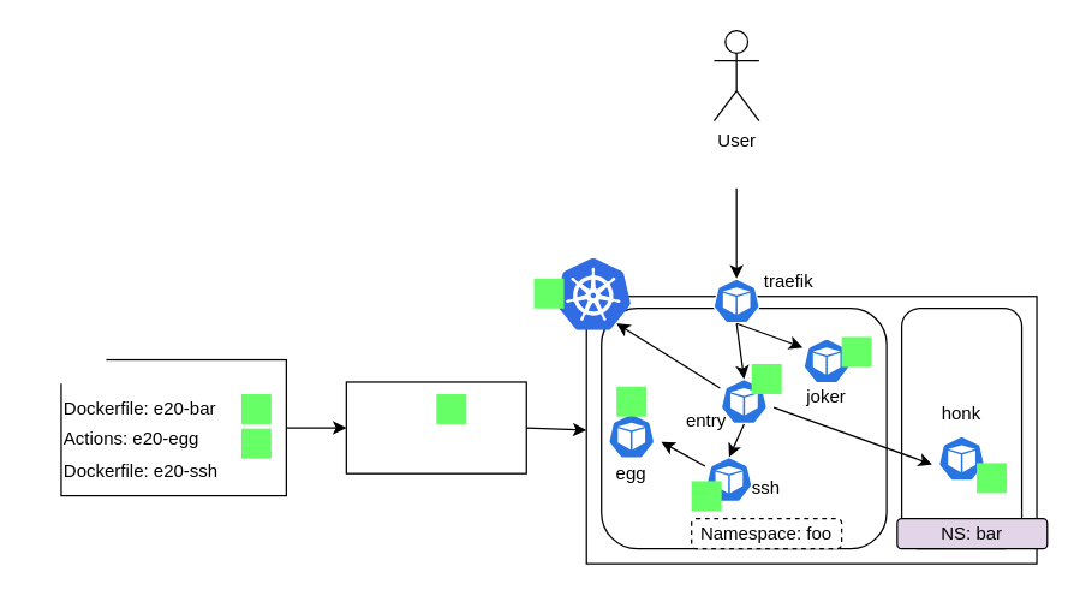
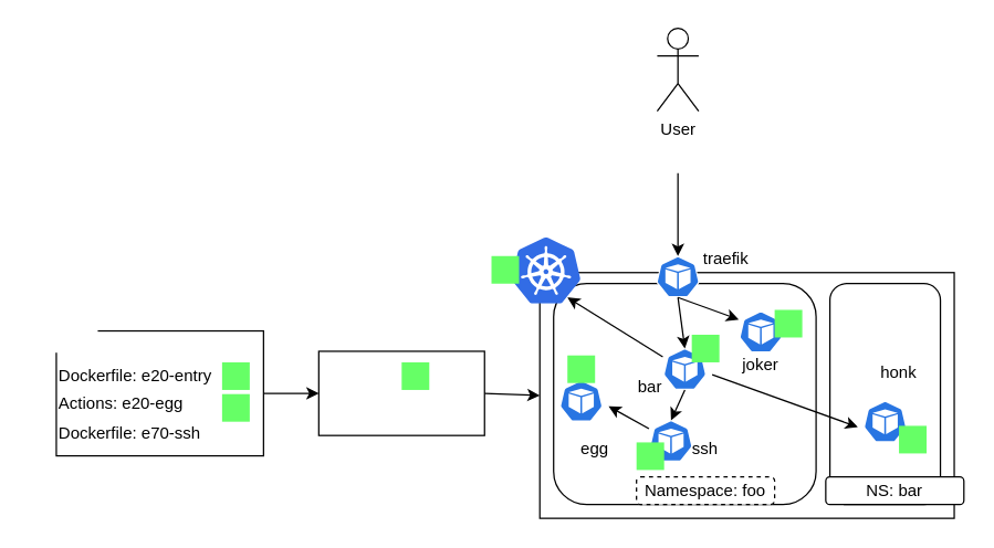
- <mxCell id="32" value="&lt;div&gt;Dockerfile: e20-bar&lt;/div&gt;" style="text;html=1;strokeColor=none;fillColor=none;align=left;verticalAlign=middle;whiteSpace=wrap;rounded=0;" vertex="1" parent="1"><mxGeometry x="40" y="262" width="130" height="20" as="geometry" /></mxCell>
+ <mxCell id="32" value="&lt;div&gt;Dockerfile: e20-entry&lt;/div&gt;" style="text;html=1;strokeColor=none;fillColor=none;align=left;verticalAlign=middle;whiteSpace=wrap;rounded=0;" vertex="1" parent="1"><mxGeometry x="40" y="262" width="130" height="20" as="geometry" /></mxCell>
- <mxCell id="26" value="honk" style="text;html=1;strokeColor=none;fillColor=none;align=center;verticalAlign=middle;whiteSpace=wrap;rounded=0;" vertex="1" parent="1"><mxGeometry x="620" y="265" width="40" height="20" as="geometry" /></mxCell>
+ <mxCell id="26" value="honk" style="text;html=1;strokeColor=none;fillColor=none;align=center;verticalAlign=middle;whiteSpace=wrap;rounded=0;" vertex="1" parent="1"><mxGeometry x="630" y="260" width="40" height="20" as="geometry" /></mxCell>
- <mxCell id="30" value="entry" style="text;html=1;strokeColor=none;fillColor=none;align=center;verticalAlign=middle;whiteSpace=wrap;rounded=0;" vertex="1" parent="1"><mxGeometry x="450" y="270" width="40" height="20" as="geometry" /></mxCell>
+ <mxCell id="30" value="bar" style="text;html=1;strokeColor=none;fillColor=none;align=center;verticalAlign=middle;whiteSpace=wrap;rounded=0;" vertex="1" parent="1"><mxGeometry x="450" y="270" width="40" height="20" as="geometry" /></mxCell>
- <mxCell id="36" value="&lt;div&gt;Dockerfile: e20-ssh&lt;/div&gt;" style="text;html=1;strokeColor=none;fillColor=none;align=left;verticalAlign=middle;whiteSpace=wrap;rounded=0;" vertex="1" parent="1"><mxGeometry x="40" y="304" width="130" height="20" as="geometry" /></mxCell>
+ <mxCell id="36" value="&lt;div&gt;Dockerfile: e70-ssh&lt;/div&gt;" style="text;html=1;strokeColor=none;fillColor=none;align=left;verticalAlign=middle;whiteSpace=wrap;rounded=0;" vertex="1" parent="1"><mxGeometry x="40" y="304" width="130" height="20" as="geometry" /></mxCell>
- <mxCell id="28" value="egg" style="text;html=1;strokeColor=none;fillColor=none;align=center;verticalAlign=middle;whiteSpace=wrap;rounded=0;" vertex="1" parent="1"><mxGeometry x="400" y="305" width="40" height="20" as="geometry" /></mxCell>
+ <mxCell id="28" value="egg" style="text;html=1;strokeColor=none;fillColor=none;align=center;verticalAlign=middle;whiteSpace=wrap;rounded=0;" vertex="1" parent="1"><mxGeometry x="410" y="315" width="40" height="20" as="geometry" /></mxCell>
- <mxCell id="25" value="&lt;div&gt;NS: bar&lt;/div&gt;" style="rounded=1;whiteSpace=wrap;html=1;fillColor=#e1d5e7;" vertex="1" parent="1"><mxGeometry x="597" y="345" width="100" height="20" as="geometry" /></mxCell>
+ <mxCell id="25" value="&lt;div&gt;NS: bar&lt;/div&gt;" style="rounded=1;whiteSpace=wrap;html=1;" vertex="1" parent="1"><mxGeometry x="597" y="345" width="100" height="20" as="geometry" /></mxCell>
